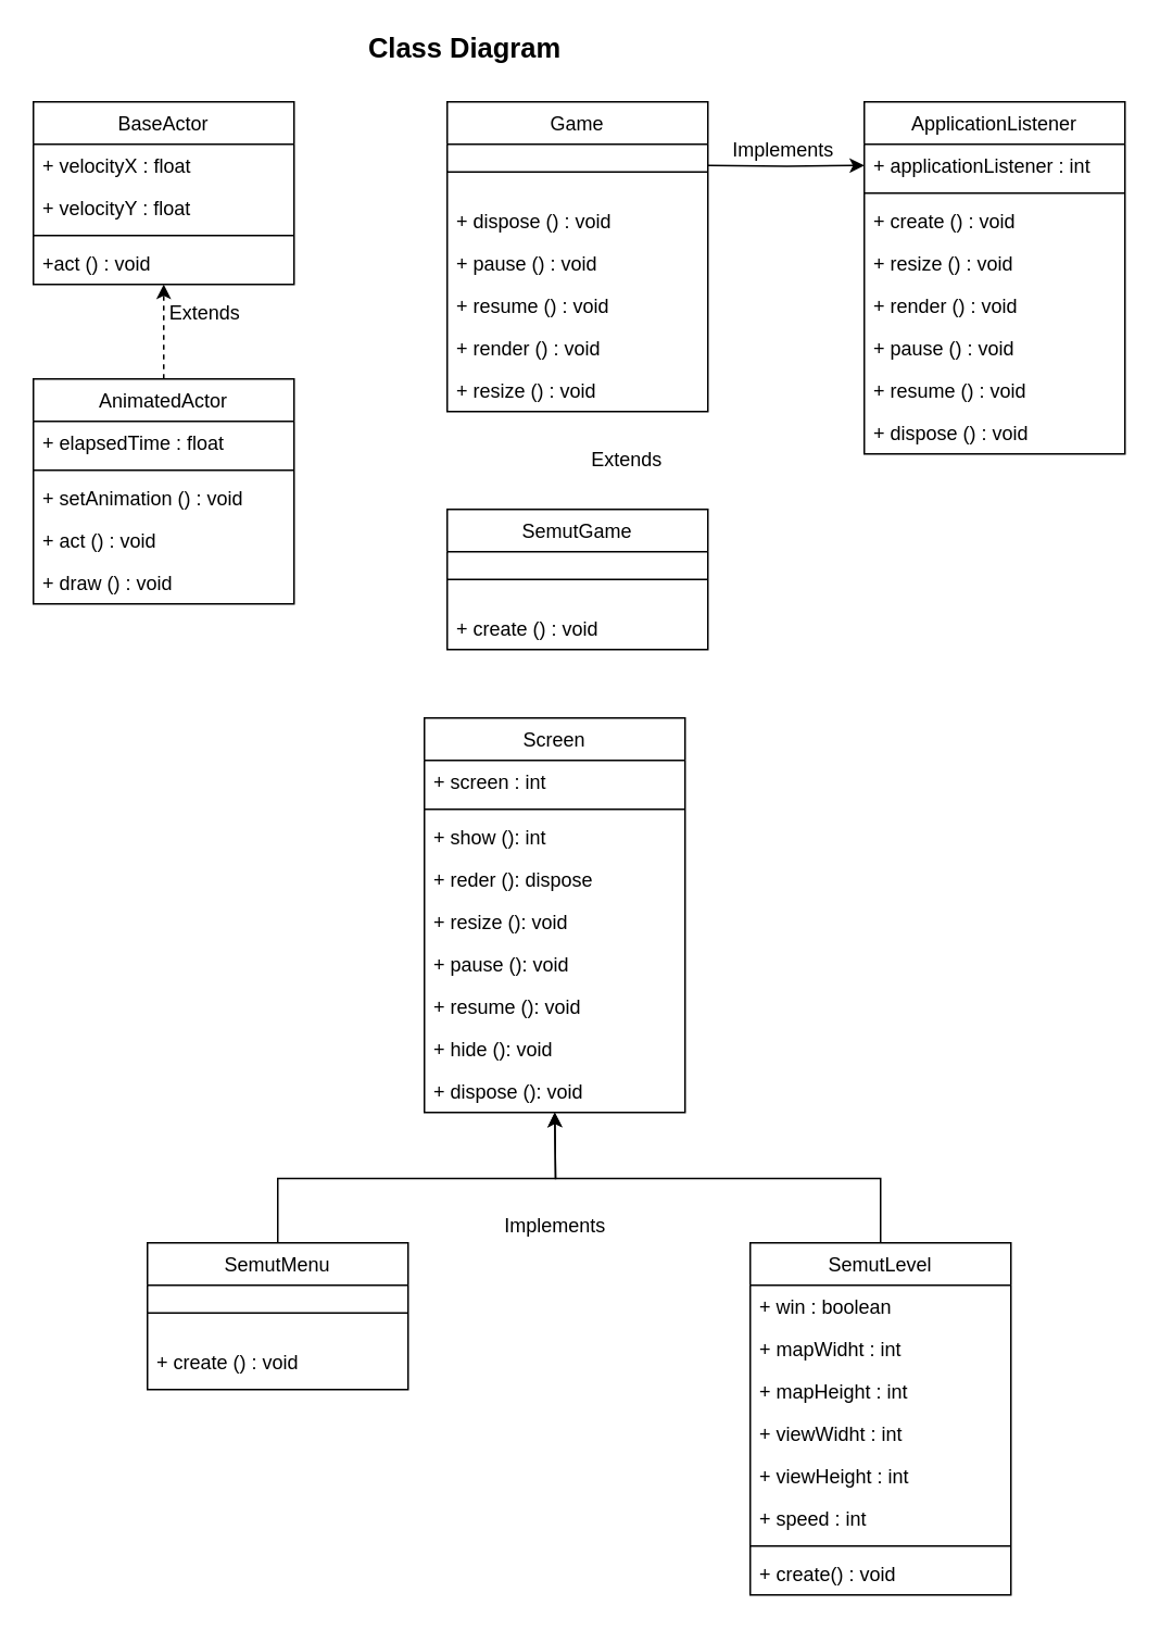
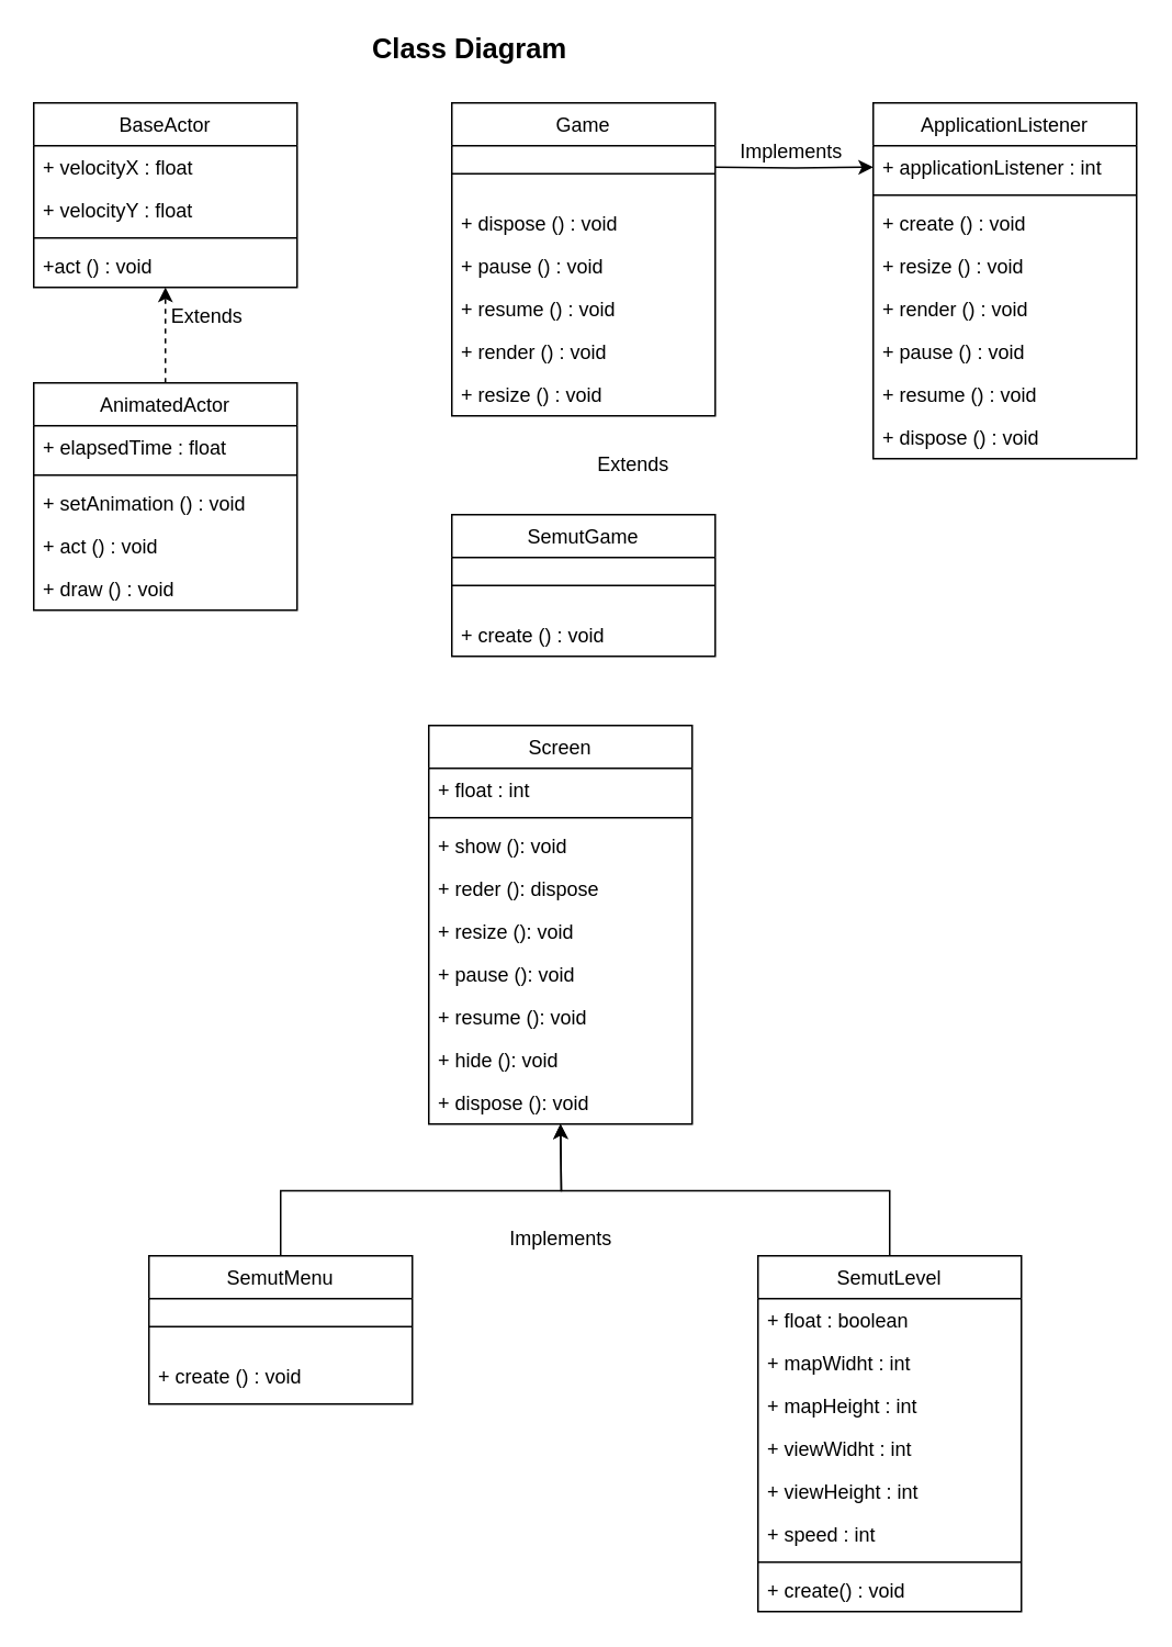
- <mxCell id="49" value="+ screen : int" style="text;align=left;verticalAlign=top;spacingLeft=4;spacingRight=4;overflow=hidden;rotatable=0;points=[[0,0.5],[1,0.5]];portConstraint=eastwest;" parent="48" vertex="1"><mxGeometry y="26" width="160" height="26" as="geometry" /></mxCell>
+ <mxCell id="49" value="+ float : int" style="text;align=left;verticalAlign=top;spacingLeft=4;spacingRight=4;overflow=hidden;rotatable=0;points=[[0,0.5],[1,0.5]];portConstraint=eastwest;" parent="48" vertex="1"><mxGeometry y="26" width="160" height="26" as="geometry" /></mxCell>
- <mxCell id="51" value="+ show (): int" style="text;align=left;verticalAlign=top;spacingLeft=4;spacingRight=4;overflow=hidden;rotatable=0;points=[[0,0.5],[1,0.5]];portConstraint=eastwest;" parent="48" vertex="1"><mxGeometry y="60" width="160" height="26" as="geometry" /></mxCell>
+ <mxCell id="51" value="+ show (): void" style="text;align=left;verticalAlign=top;spacingLeft=4;spacingRight=4;overflow=hidden;rotatable=0;points=[[0,0.5],[1,0.5]];portConstraint=eastwest;" parent="48" vertex="1"><mxGeometry y="60" width="160" height="26" as="geometry" /></mxCell>
- <mxCell id="23" value="+ win : boolean" style="text;align=left;verticalAlign=top;spacingLeft=4;spacingRight=4;overflow=hidden;rotatable=0;points=[[0,0.5],[1,0.5]];portConstraint=eastwest;" parent="22" vertex="1"><mxGeometry y="26" width="160" height="26" as="geometry" /></mxCell>
+ <mxCell id="23" value="+ float : boolean" style="text;align=left;verticalAlign=top;spacingLeft=4;spacingRight=4;overflow=hidden;rotatable=0;points=[[0,0.5],[1,0.5]];portConstraint=eastwest;" parent="22" vertex="1"><mxGeometry y="26" width="160" height="26" as="geometry" /></mxCell>
